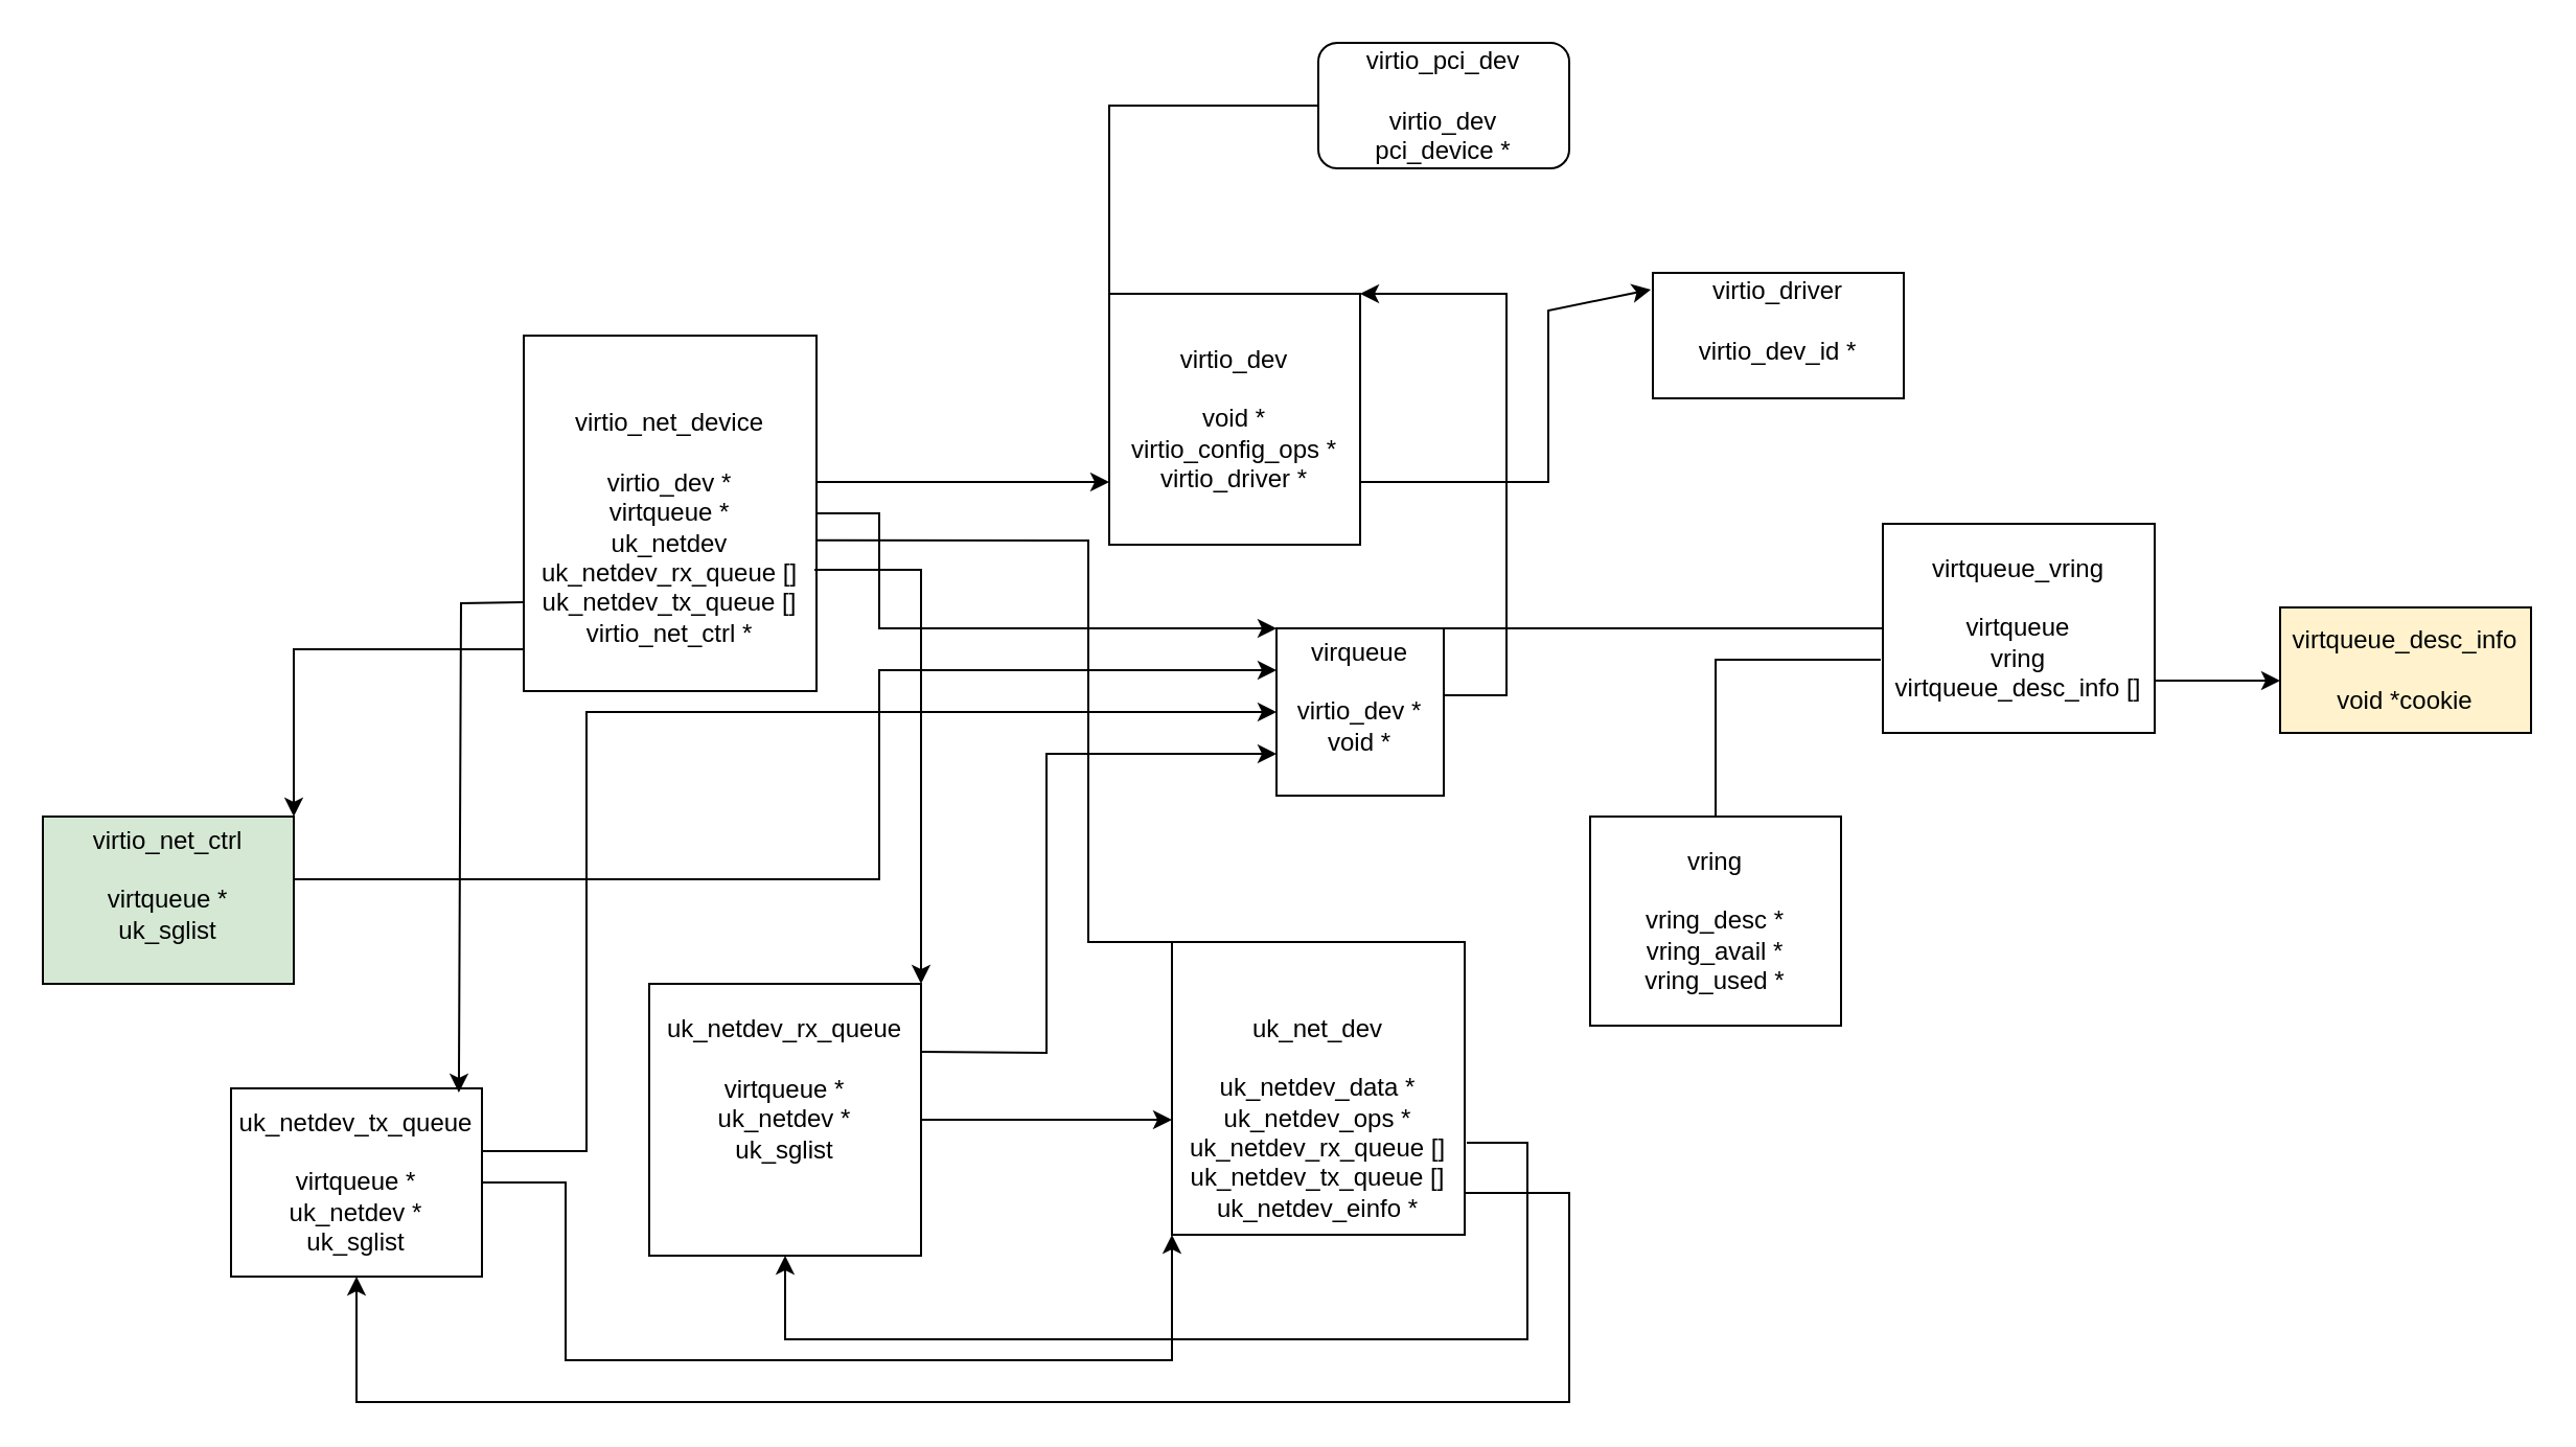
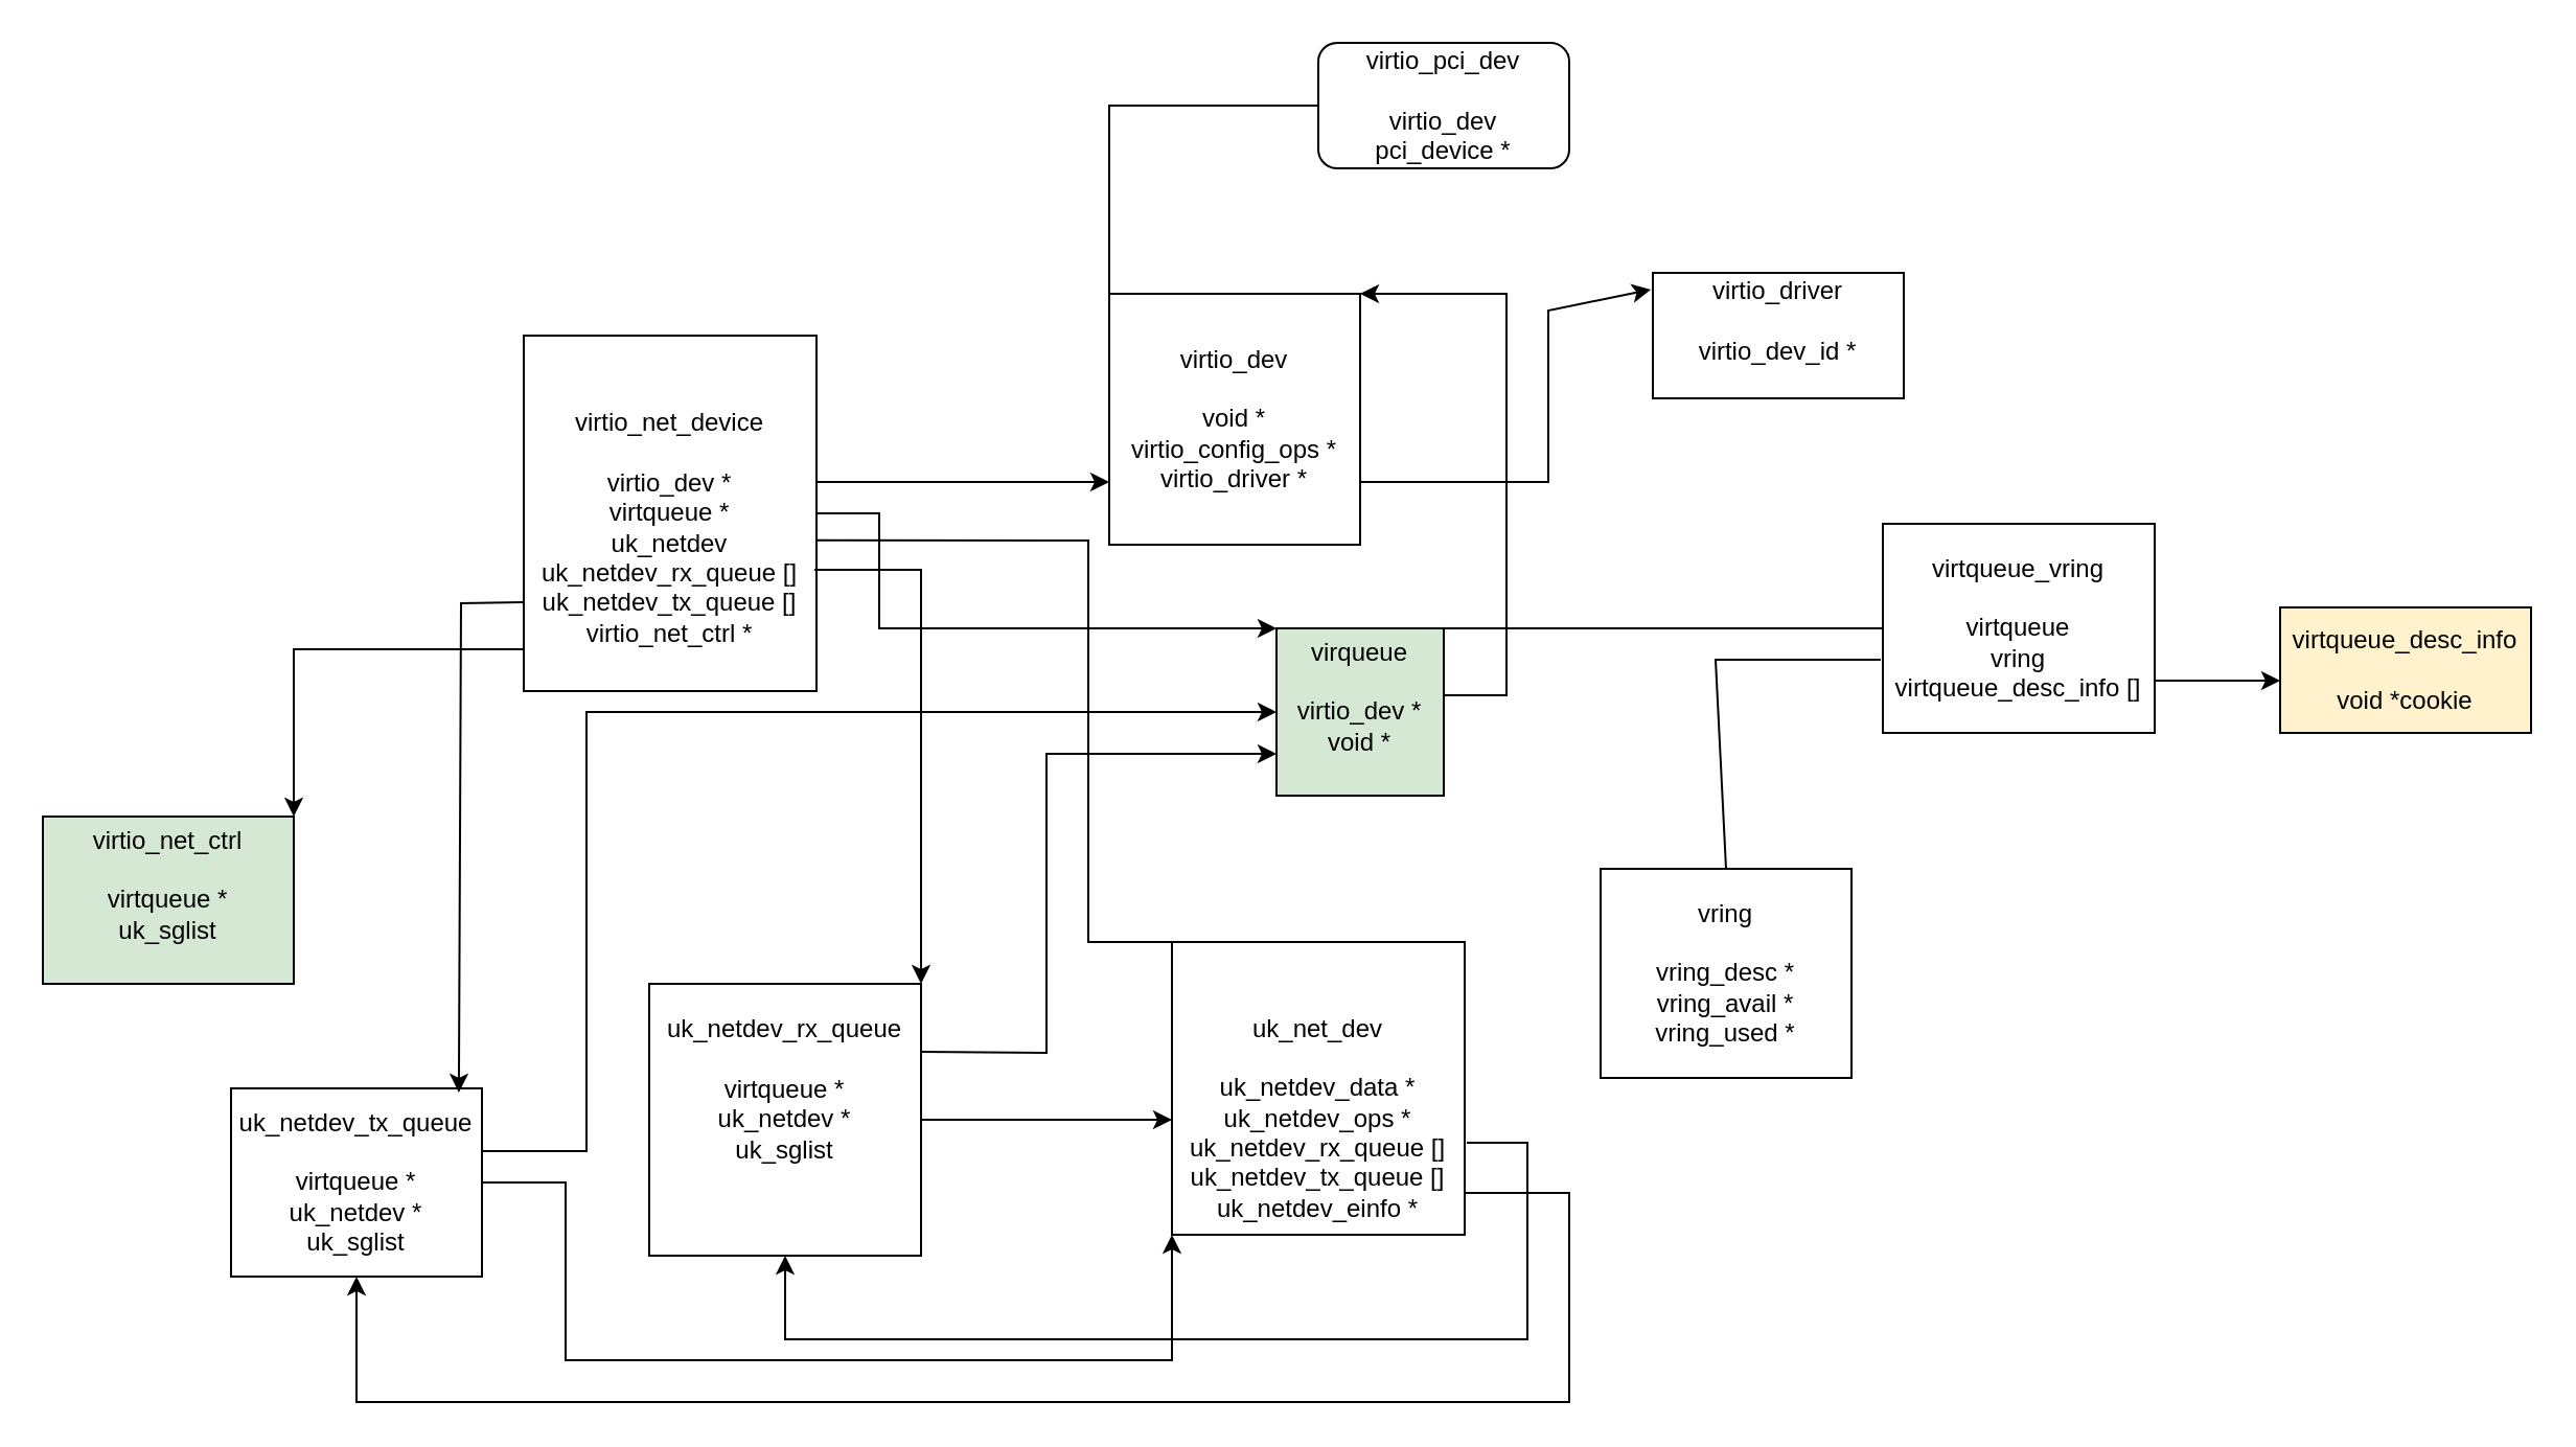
- <mxCell id="3" value="virqueue&lt;div&gt;&lt;br&gt;&lt;/div&gt;&lt;div&gt;virtio_dev *&lt;/div&gt;&lt;div&gt;void *&lt;/div&gt;&lt;div&gt;&lt;br&gt;&lt;/div&gt;" style="whiteSpace=wrap;html=1;aspect=fixed;" parent="1" vertex="1"><mxGeometry x="610" y="300" width="80" height="80" as="geometry" /></mxCell>
+ <mxCell id="3" value="virqueue&lt;div&gt;&lt;br&gt;&lt;/div&gt;&lt;div&gt;virtio_dev *&lt;/div&gt;&lt;div&gt;void *&lt;/div&gt;&lt;div&gt;&lt;br&gt;&lt;/div&gt;" style="whiteSpace=wrap;html=1;aspect=fixed;fillColor=#d5e8d4;" parent="1" vertex="1"><mxGeometry x="610" y="300" width="80" height="80" as="geometry" /></mxCell>
- <mxCell id="18" value="" style="endArrow=classic;html=1;rounded=0;exitX=1;exitY=0.375;exitDx=0;exitDy=0;exitPerimeter=0;entryX=0;entryY=0.25;entryDx=0;entryDy=0;" parent="1" source="8" target="3" edge="1"><mxGeometry width="50" height="50" relative="1" as="geometry"><mxPoint x="400" y="460" as="sourcePoint" /><mxPoint x="450" y="410" as="targetPoint" /><Array as="points"><mxPoint x="420" y="420" /><mxPoint x="420" y="320" /></Array></mxGeometry></mxCell>
- <mxCell id="28" value="&lt;div&gt;vring&lt;/div&gt;&lt;div&gt;&lt;br&gt;&lt;/div&gt;&lt;div&gt;vring_desc *&lt;/div&gt;&lt;div&gt;vring_avail *&lt;/div&gt;&lt;div&gt;vring_used *&lt;br&gt;&lt;/div&gt;" style="rounded=0;whiteSpace=wrap;html=1;" parent="1" vertex="1"><mxGeometry x="760" y="390" width="120" height="100" as="geometry" /></mxCell>
+ <mxCell id="28" value="&lt;div&gt;vring&lt;/div&gt;&lt;div&gt;&lt;br&gt;&lt;/div&gt;&lt;div&gt;vring_desc *&lt;/div&gt;&lt;div&gt;vring_avail *&lt;/div&gt;&lt;div&gt;vring_used *&lt;br&gt;&lt;/div&gt;" style="rounded=0;whiteSpace=wrap;html=1;" parent="1" vertex="1"><mxGeometry x="765" y="415" width="120" height="100" as="geometry" /></mxCell>
